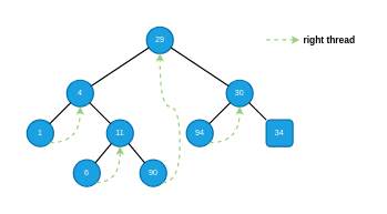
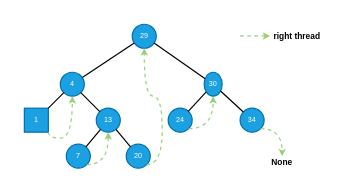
- <mxCell id="5" value="30" style="ellipse;whiteSpace=wrap;html=1;aspect=fixed;strokeColor=#006EAF;strokeWidth=2;fillColor=#1ba1e2;fontColor=#ffffff;" parent="1" vertex="1"><mxGeometry x="340" y="120" width="40" height="40" as="geometry" /></mxCell>
+ <mxCell id="5" value="30" style="ellipse;whiteSpace=wrap;html=1;aspect=fixed;strokeColor=#006EAF;strokeWidth=2;fillColor=#1ba1e2;fontColor=#ffffff;" parent="1" vertex="1"><mxGeometry x="340" y="120" width="30" height="40" as="geometry" /></mxCell>
- <mxCell id="6" value="1" style="ellipse;whiteSpace=wrap;html=1;aspect=fixed;strokeColor=#006EAF;strokeWidth=2;fillColor=#1ba1e2;fontColor=#ffffff;" parent="1" vertex="1"><mxGeometry x="40" y="180" width="40" height="40" as="geometry" /></mxCell>
+ <mxCell id="6" value="1" style="whiteSpace=wrap;html=1;aspect=fixed;strokeColor=#006EAF;strokeWidth=2;fillColor=#1ba1e2;fontColor=#ffffff;rounded=0;" parent="1" vertex="1"><mxGeometry x="40" y="180" width="40" height="40" as="geometry" /></mxCell>
- <mxCell id="7" value="11" style="ellipse;whiteSpace=wrap;html=1;aspect=fixed;strokeColor=#006EAF;strokeWidth=2;fillColor=#1ba1e2;fontColor=#ffffff;" parent="1" vertex="1"><mxGeometry x="160" y="180" width="40" height="40" as="geometry" /></mxCell>
+ <mxCell id="7" value="13" style="ellipse;whiteSpace=wrap;html=1;aspect=fixed;strokeColor=#006EAF;strokeWidth=2;fillColor=#1ba1e2;fontColor=#ffffff;" parent="1" vertex="1"><mxGeometry x="160" y="180" width="40" height="40" as="geometry" /></mxCell>
- <mxCell id="8" value="94" style="ellipse;whiteSpace=wrap;html=1;aspect=fixed;strokeColor=#006EAF;strokeWidth=2;fillColor=#1ba1e2;fontColor=#ffffff;" parent="1" vertex="1"><mxGeometry x="280" y="180" width="40" height="40" as="geometry" /></mxCell>
+ <mxCell id="8" value="24" style="ellipse;whiteSpace=wrap;html=1;aspect=fixed;strokeColor=#006EAF;strokeWidth=2;fillColor=#1ba1e2;fontColor=#ffffff;" parent="1" vertex="1"><mxGeometry x="280" y="180" width="40" height="40" as="geometry" /></mxCell>
- <mxCell id="9" value="34" style="whiteSpace=wrap;html=1;aspect=fixed;strokeColor=#006EAF;strokeWidth=2;fillColor=#1ba1e2;fontColor=#ffffff;rounded=1;" parent="1" vertex="1"><mxGeometry x="400" y="180" width="40" height="40" as="geometry" /></mxCell>
+ <mxCell id="9" value="34" style="ellipse;whiteSpace=wrap;html=1;aspect=fixed;strokeColor=#006EAF;strokeWidth=2;fillColor=#1ba1e2;fontColor=#ffffff;" parent="1" vertex="1"><mxGeometry x="400" y="180" width="40" height="40" as="geometry" /></mxCell>
+ <mxCell id="24" value="" style="endArrow=classic;html=1;curved=1;strokeColor=#97D077;strokeWidth=2;dashed=1;exitX=1;exitY=1;exitDx=0;exitDy=0;edgeStyle=orthogonalEdgeStyle;entryX=0.5;entryY=0;entryDx=0;entryDy=0;" parent="1" source="9" target="25" edge="1"><mxGeometry width="50" height="50" relative="1" as="geometry"><mxPoint x="114.142" y="254.142" as="sourcePoint" /><mxPoint x="500" y="160" as="targetPoint" /></mxGeometry></mxCell>
- <mxCell id="10" value="6" style="ellipse;whiteSpace=wrap;html=1;aspect=fixed;strokeColor=#006EAF;strokeWidth=2;fillColor=#1ba1e2;fontColor=#ffffff;" parent="1" vertex="1"><mxGeometry x="110" y="240" width="40" height="40" as="geometry" /></mxCell>
+ <mxCell id="10" value="7" style="ellipse;whiteSpace=wrap;html=1;aspect=fixed;strokeColor=#006EAF;strokeWidth=2;fillColor=#1ba1e2;fontColor=#ffffff;" parent="1" vertex="1"><mxGeometry x="110" y="240" width="40" height="40" as="geometry" /></mxCell>
- <mxCell id="11" value="90" style="ellipse;whiteSpace=wrap;html=1;aspect=fixed;strokeColor=#006EAF;strokeWidth=2;fillColor=#1ba1e2;fontColor=#ffffff;" parent="1" vertex="1"><mxGeometry x="210" y="240" width="40" height="40" as="geometry" /></mxCell>
+ <mxCell id="11" value="20" style="ellipse;whiteSpace=wrap;html=1;aspect=fixed;strokeColor=#006EAF;strokeWidth=2;fillColor=#1ba1e2;fontColor=#ffffff;" parent="1" vertex="1"><mxGeometry x="210" y="240" width="40" height="40" as="geometry" /></mxCell>
+ <mxCell id="25" value="&lt;font color=&quot;#000000&quot; style=&quot;font-size: 14px&quot;&gt;&lt;b&gt;None&lt;/b&gt;&lt;/font&gt;" style="text;html=1;strokeColor=none;fillColor=none;align=center;verticalAlign=middle;whiteSpace=wrap;rounded=0;" parent="1" vertex="1"><mxGeometry x="450" y="260" width="40" height="20" as="geometry" /></mxCell>
